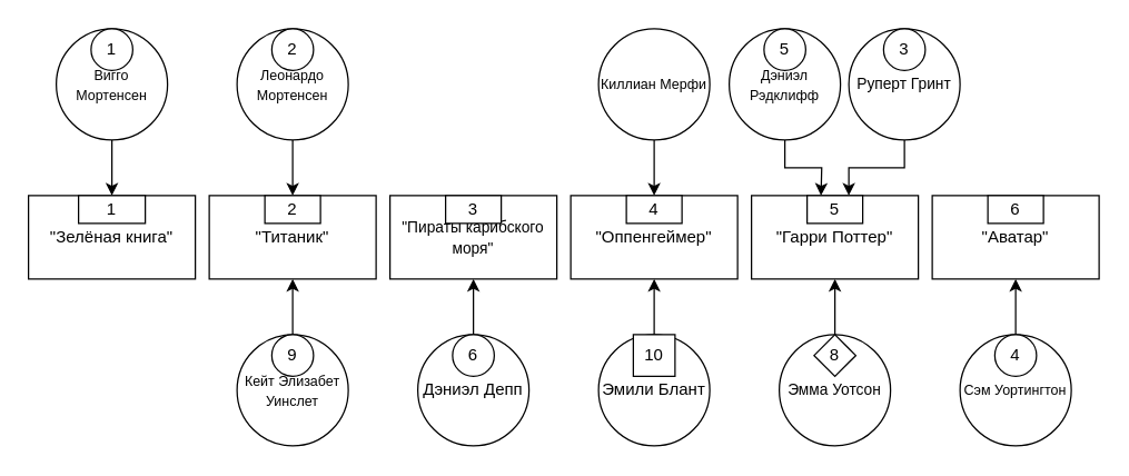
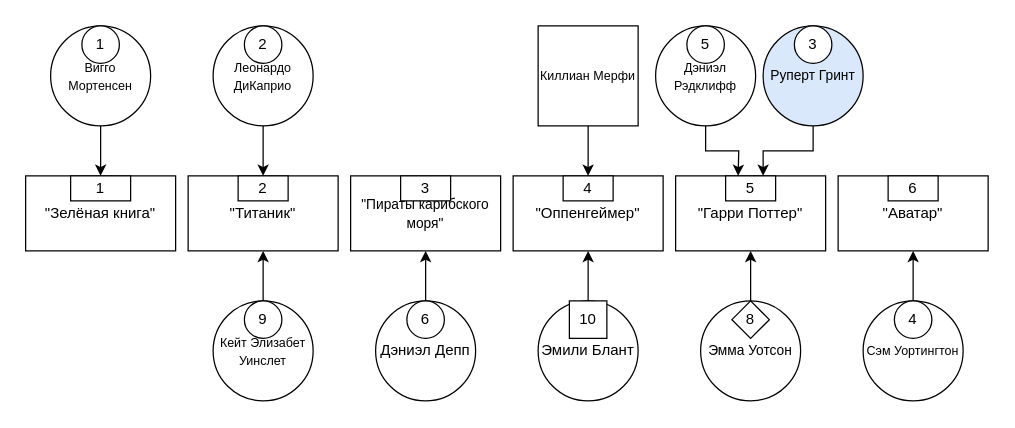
- <mxCell id="21" value="&lt;font style=&quot;font-size: 10px;&quot;&gt;Леонардо Мортенсен&lt;/font&gt;" style="ellipse;whiteSpace=wrap;html=1;aspect=fixed;" parent="20" vertex="1"><mxGeometry width="80" height="80" as="geometry" /></mxCell>
+ <mxCell id="21" value="&lt;font style=&quot;font-size: 10px;&quot;&gt;Леонардо ДиКаприо&lt;/font&gt;" style="ellipse;whiteSpace=wrap;html=1;aspect=fixed;" parent="20" vertex="1"><mxGeometry width="80" height="80" as="geometry" /></mxCell>
- <mxCell id="37" value="&lt;font style=&quot;font-size: 10px;&quot;&gt;Киллиан Мерфи&lt;/font&gt;" style="ellipse;whiteSpace=wrap;html=1;aspect=fixed;" parent="36" vertex="1"><mxGeometry width="80" height="80" as="geometry" /></mxCell>
+ <mxCell id="37" value="&lt;font style=&quot;font-size: 10px;&quot;&gt;Киллиан Мерфи&lt;/font&gt;" style="whiteSpace=wrap;html=1;aspect=fixed;rounded=0;" parent="36" vertex="1"><mxGeometry width="80" height="80" as="geometry" /></mxCell>
- <mxCell id="24" value="&lt;font style=&quot;font-size: 11px;&quot;&gt;Руперт Гринт&lt;/font&gt;" style="ellipse;whiteSpace=wrap;html=1;aspect=fixed;" parent="23" vertex="1"><mxGeometry width="80" height="80" as="geometry" /></mxCell>
+ <mxCell id="24" value="&lt;font style=&quot;font-size: 11px;&quot;&gt;Руперт Гринт&lt;/font&gt;" style="ellipse;whiteSpace=wrap;html=1;aspect=fixed;fillColor=#dae8fc;" parent="23" vertex="1"><mxGeometry width="80" height="80" as="geometry" /></mxCell>
